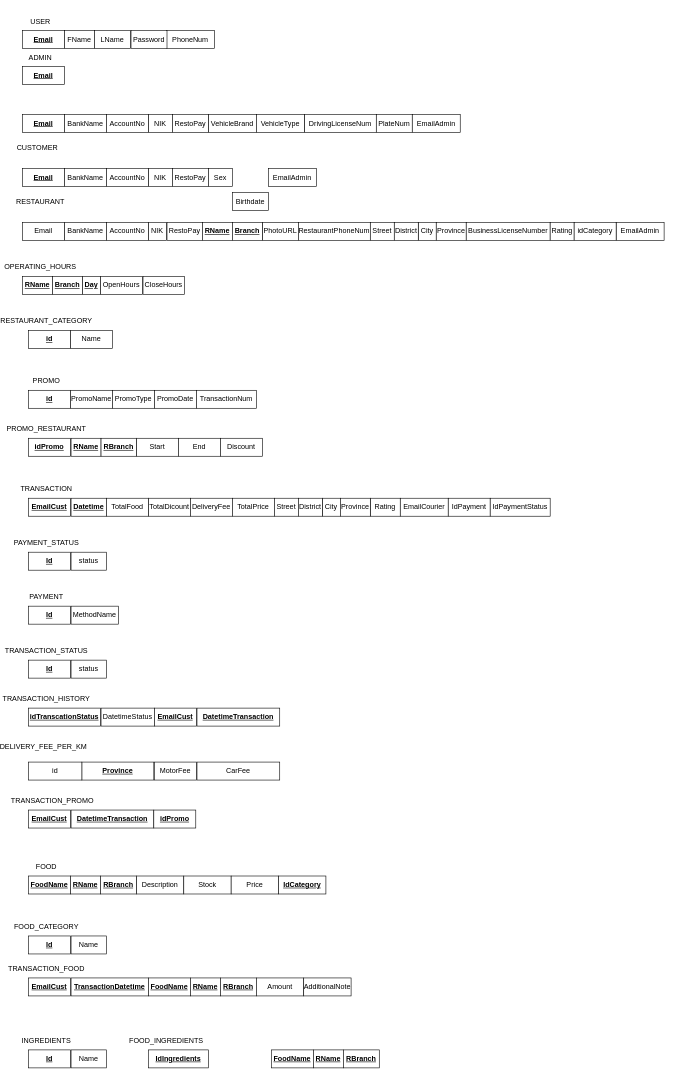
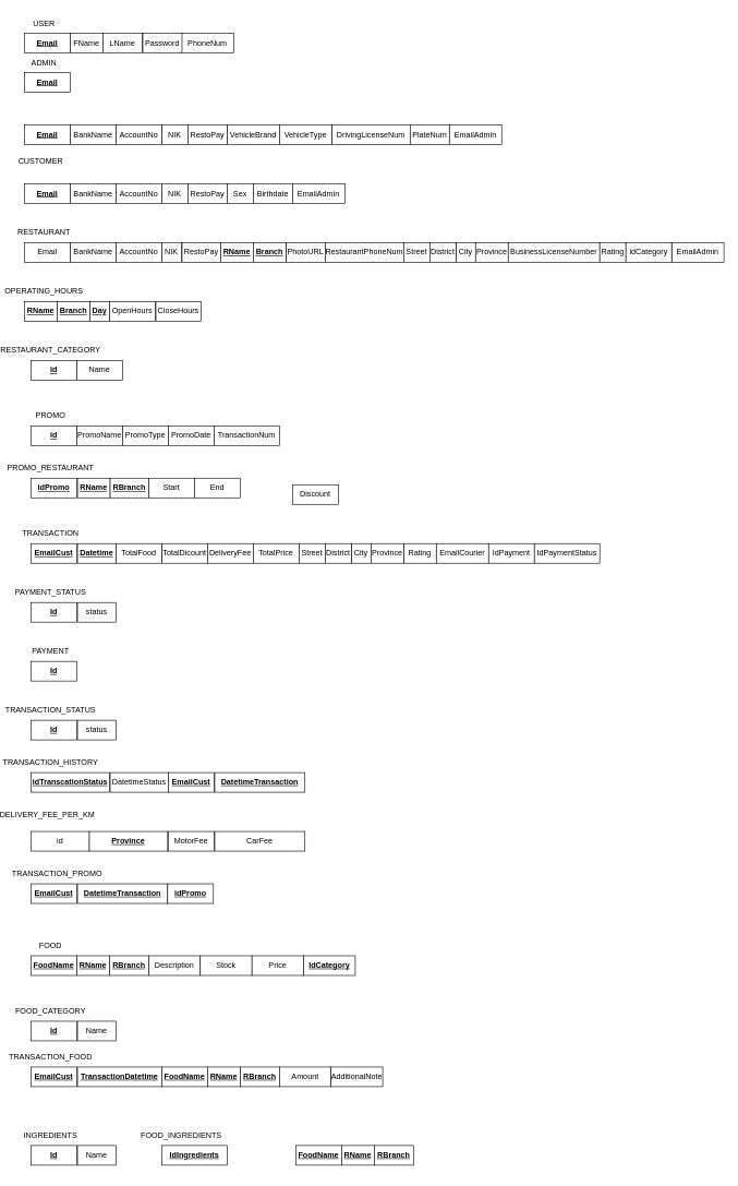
- <mxCell id="27" value="RESTAURANT" style="text;html=1;strokeColor=none;fillColor=none;align=center;verticalAlign=middle;whiteSpace=wrap;rounded=0;dashed=1;" parent="1" vertex="1"><mxGeometry x="25" y="320" width="60" height="30" as="geometry" /></mxCell>
+ <mxCell id="27" value="RESTAURANT" style="text;html=1;strokeColor=none;fillColor=none;align=center;verticalAlign=middle;whiteSpace=wrap;rounded=0;dashed=1;" parent="1" vertex="1"><mxGeometry x="25" y="340" width="60" height="30" as="geometry" /></mxCell>
- <mxCell id="26" value="Birthdate" style="rounded=0;whiteSpace=wrap;html=1;" parent="1" vertex="1"><mxGeometry x="375" y="320" width="60" height="30" as="geometry" /></mxCell>
+ <mxCell id="26" value="Birthdate" style="rounded=0;whiteSpace=wrap;html=1;" parent="1" vertex="1"><mxGeometry x="375" y="280" width="60" height="30" as="geometry" /></mxCell>
- <mxCell id="68" value="Discount" style="rounded=0;whiteSpace=wrap;html=1;" parent="1" vertex="1"><mxGeometry x="355" y="730" width="70" height="30" as="geometry" /></mxCell>
+ <mxCell id="68" value="Discount" style="rounded=0;whiteSpace=wrap;html=1;" parent="1" vertex="1"><mxGeometry x="435" y="740" width="70" height="30" as="geometry" /></mxCell>
- <mxCell id="94" value="MethodName" style="rounded=0;whiteSpace=wrap;html=1;" parent="1" vertex="1"><mxGeometry x="106" y="1010" width="79" height="30" as="geometry" /></mxCell>
